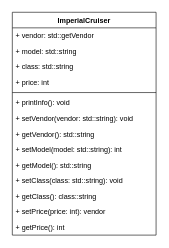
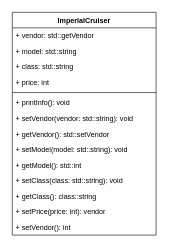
- <mxCell id="10" value="+ getVendor(): std::string" style="text;strokeColor=none;fillColor=none;align=left;verticalAlign=top;spacingLeft=4;spacingRight=4;overflow=hidden;rotatable=0;points=[[0,0.5],[1,0.5]];portConstraint=eastwest;" vertex="1" parent="2"><mxGeometry y="190" width="240" height="26" as="geometry" /></mxCell>
+ <mxCell id="10" value="+ getVendor(): std::setVendor" style="text;strokeColor=none;fillColor=none;align=left;verticalAlign=top;spacingLeft=4;spacingRight=4;overflow=hidden;rotatable=0;points=[[0,0.5],[1,0.5]];portConstraint=eastwest;" vertex="1" parent="2"><mxGeometry y="190" width="240" height="26" as="geometry" /></mxCell>
- <mxCell id="11" value="+ setModel(model: std::string): int" style="text;strokeColor=none;fillColor=none;align=left;verticalAlign=top;spacingLeft=4;spacingRight=4;overflow=hidden;rotatable=0;points=[[0,0.5],[1,0.5]];portConstraint=eastwest;" vertex="1" parent="2"><mxGeometry y="216" width="240" height="26" as="geometry" /></mxCell>
+ <mxCell id="11" value="+ setModel(model: std::string): void" style="text;strokeColor=none;fillColor=none;align=left;verticalAlign=top;spacingLeft=4;spacingRight=4;overflow=hidden;rotatable=0;points=[[0,0.5],[1,0.5]];portConstraint=eastwest;" vertex="1" parent="2"><mxGeometry y="216" width="240" height="26" as="geometry" /></mxCell>
- <mxCell id="12" value="+ getModel(): std::string" style="text;strokeColor=none;fillColor=none;align=left;verticalAlign=top;spacingLeft=4;spacingRight=4;overflow=hidden;rotatable=0;points=[[0,0.5],[1,0.5]];portConstraint=eastwest;" vertex="1" parent="2"><mxGeometry y="242" width="240" height="26" as="geometry" /></mxCell>
+ <mxCell id="12" value="+ getModel(): std::int" style="text;strokeColor=none;fillColor=none;align=left;verticalAlign=top;spacingLeft=4;spacingRight=4;overflow=hidden;rotatable=0;points=[[0,0.5],[1,0.5]];portConstraint=eastwest;" vertex="1" parent="2"><mxGeometry y="242" width="240" height="26" as="geometry" /></mxCell>
- <mxCell id="16" value="+ getPrice(): int" style="text;strokeColor=none;fillColor=none;align=left;verticalAlign=top;spacingLeft=4;spacingRight=4;overflow=hidden;rotatable=0;points=[[0,0.5],[1,0.5]];portConstraint=eastwest;" vertex="1" parent="2"><mxGeometry y="346" width="240" height="26" as="geometry" /></mxCell>
+ <mxCell id="16" value="+ setVendor(): int" style="text;strokeColor=none;fillColor=none;align=left;verticalAlign=top;spacingLeft=4;spacingRight=4;overflow=hidden;rotatable=0;points=[[0,0.5],[1,0.5]];portConstraint=eastwest;" vertex="1" parent="2"><mxGeometry y="346" width="240" height="26" as="geometry" /></mxCell>
